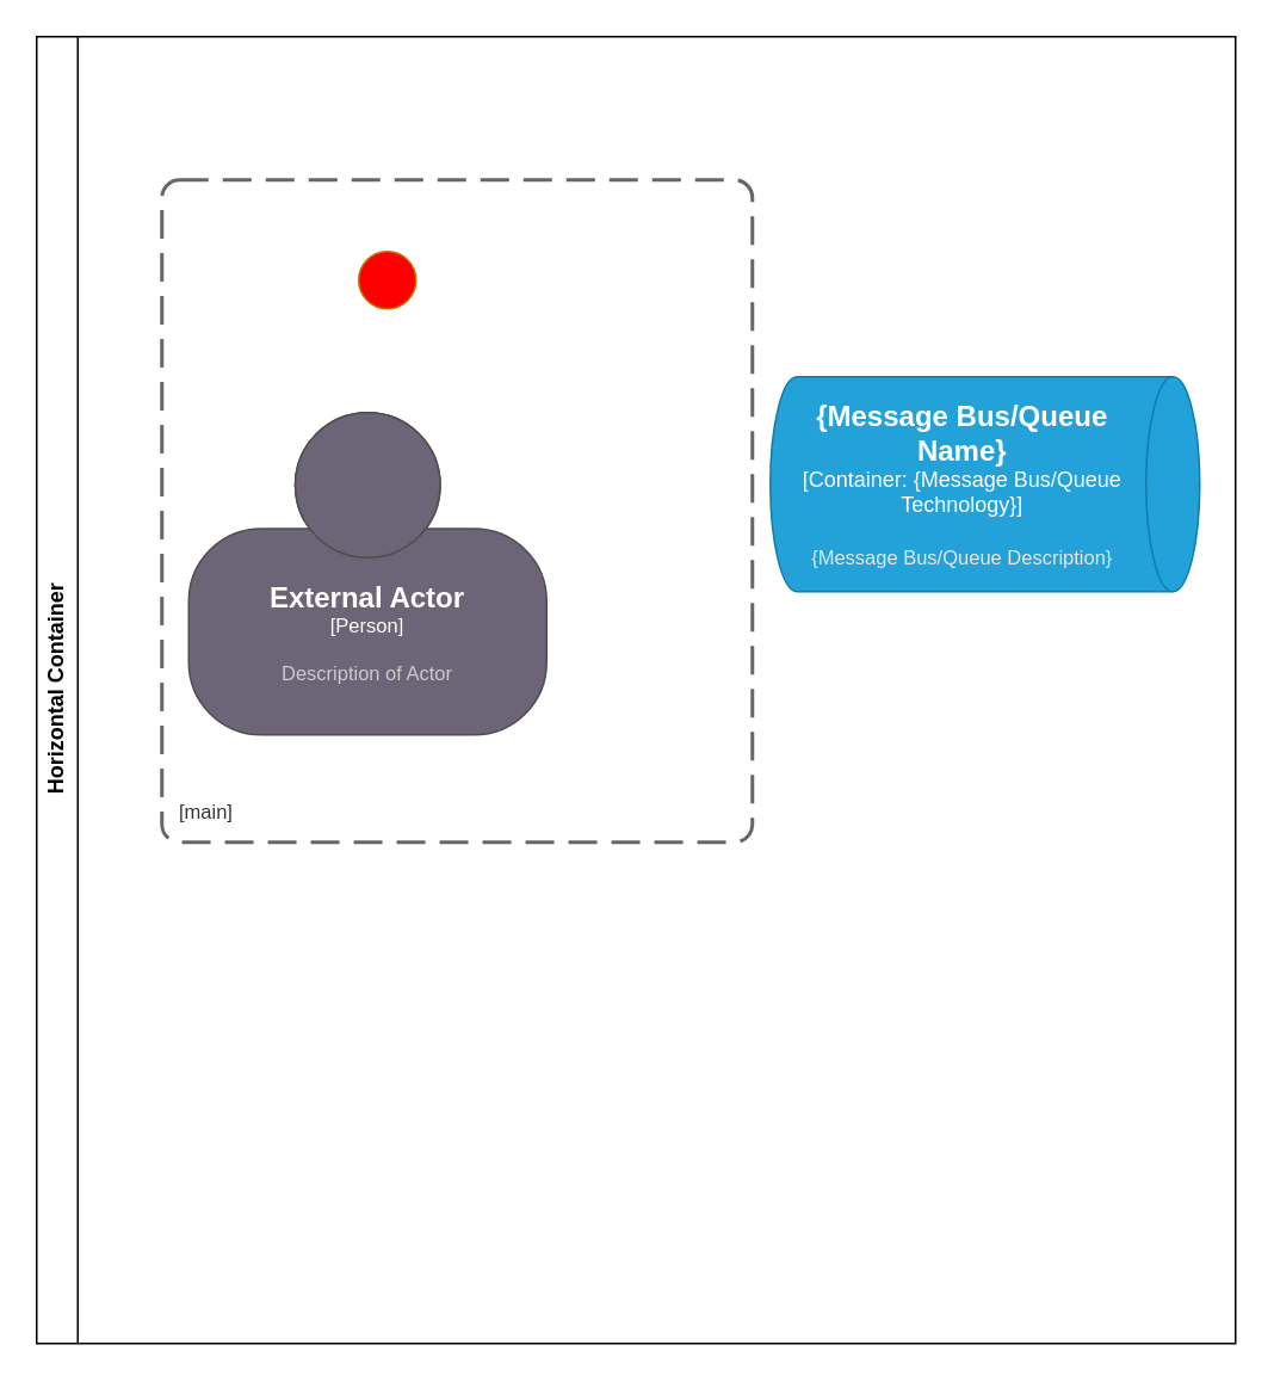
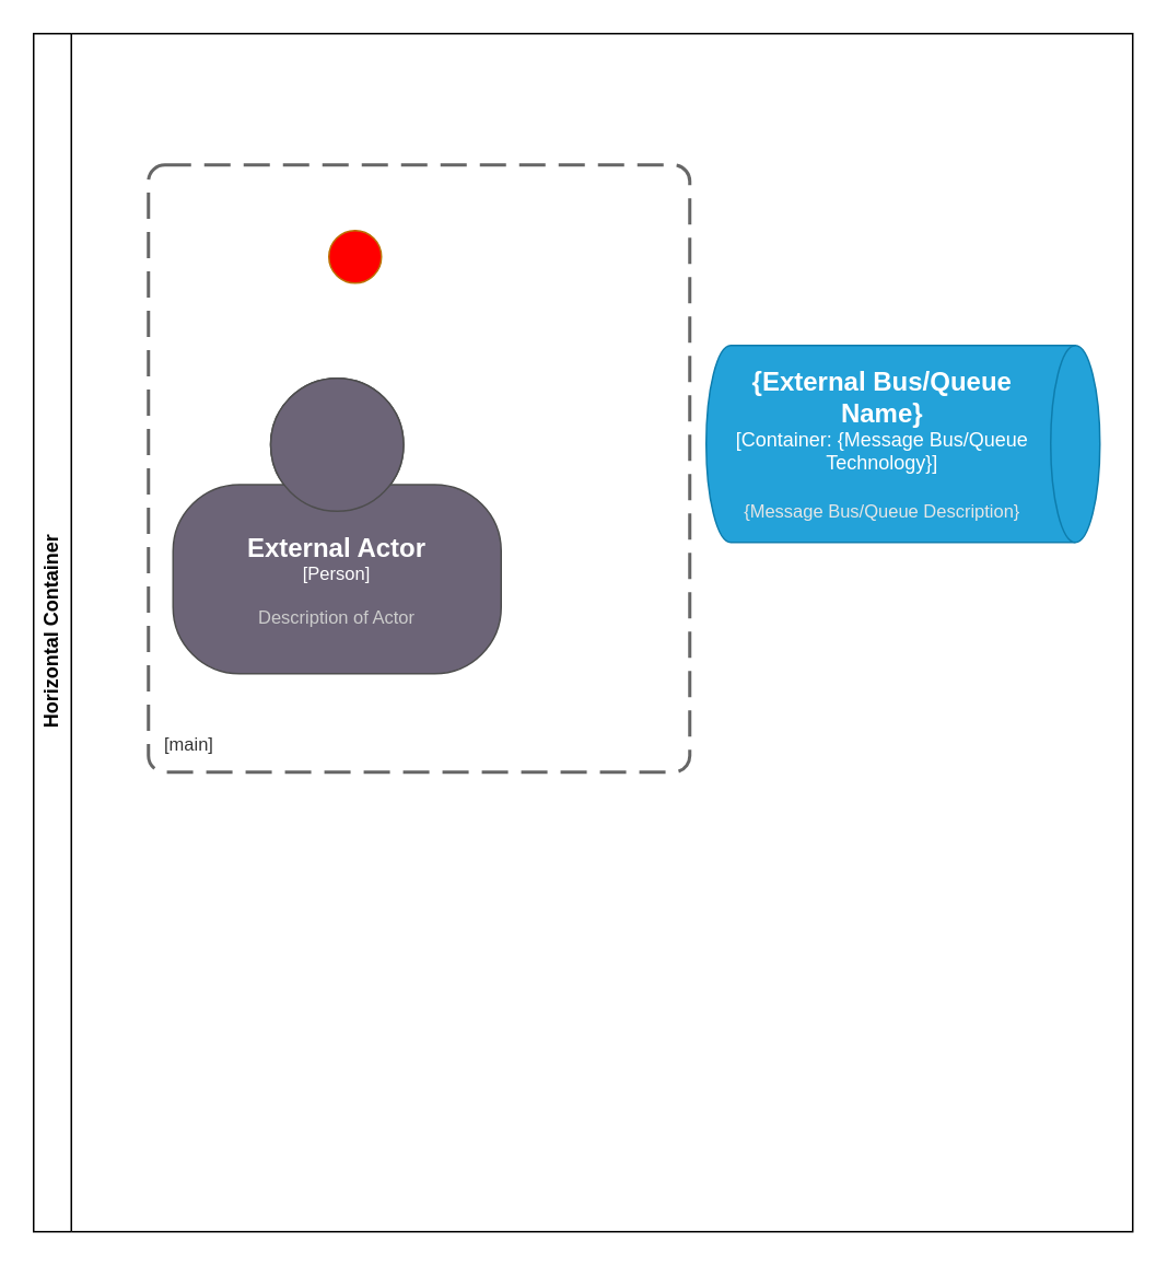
- <mxCell id="6" value="&lt;font style=&quot;font-size: 16px&quot;&gt;&lt;b&gt;{Message Bus/Queue Name}&lt;/b&gt;&lt;/font&gt;&lt;div&gt;[Container:&amp;nbsp;{Message Bus/Queue Technology}]&lt;/div&gt;&lt;br&gt;&lt;div&gt;&lt;font style=&quot;font-size: 11px&quot;&gt;&lt;font color=&quot;#E6E6E6&quot;&gt;{Message Bus/Queue Description}&lt;/font&gt;&lt;/div&gt;" style="shape=cylinder3;size=15;direction=south;whiteSpace=wrap;html=1;boundedLbl=1;rounded=0;labelBackgroundColor=none;fillColor=#23A2D9;fontSize=12;fontColor=#ffffff;align=center;strokeColor=#0E7DAD;metaEdit=1;points=[[0.5,0,0],[1,0.25,0],[1,0.5,0],[1,0.75,0],[0.5,1,0],[0,0.75,0],[0,0.5,0],[0,0.25,0]];resizable=0;" parent="2" vertex="1"><mxGeometry x="410" y="190" width="240" height="120" as="geometry" /></mxCell>
+ <mxCell id="6" value="&lt;font style=&quot;font-size: 16px&quot;&gt;&lt;b&gt;{External Bus/Queue Name}&lt;/b&gt;&lt;/font&gt;&lt;div&gt;[Container:&amp;nbsp;{Message Bus/Queue Technology}]&lt;/div&gt;&lt;br&gt;&lt;div&gt;&lt;font style=&quot;font-size: 11px&quot;&gt;&lt;font color=&quot;#E6E6E6&quot;&gt;{Message Bus/Queue Description}&lt;/font&gt;&lt;/div&gt;" style="shape=cylinder3;size=15;direction=south;whiteSpace=wrap;html=1;boundedLbl=1;rounded=0;labelBackgroundColor=none;fillColor=#23A2D9;fontSize=12;fontColor=#ffffff;align=center;strokeColor=#0E7DAD;metaEdit=1;points=[[0.5,0,0],[1,0.25,0],[1,0.5,0],[1,0.75,0],[0.5,1,0],[0,0.75,0],[0,0.5,0],[0,0.25,0]];resizable=0;" parent="2" vertex="1"><mxGeometry x="410" y="190" width="240" height="120" as="geometry" /></mxCell>
